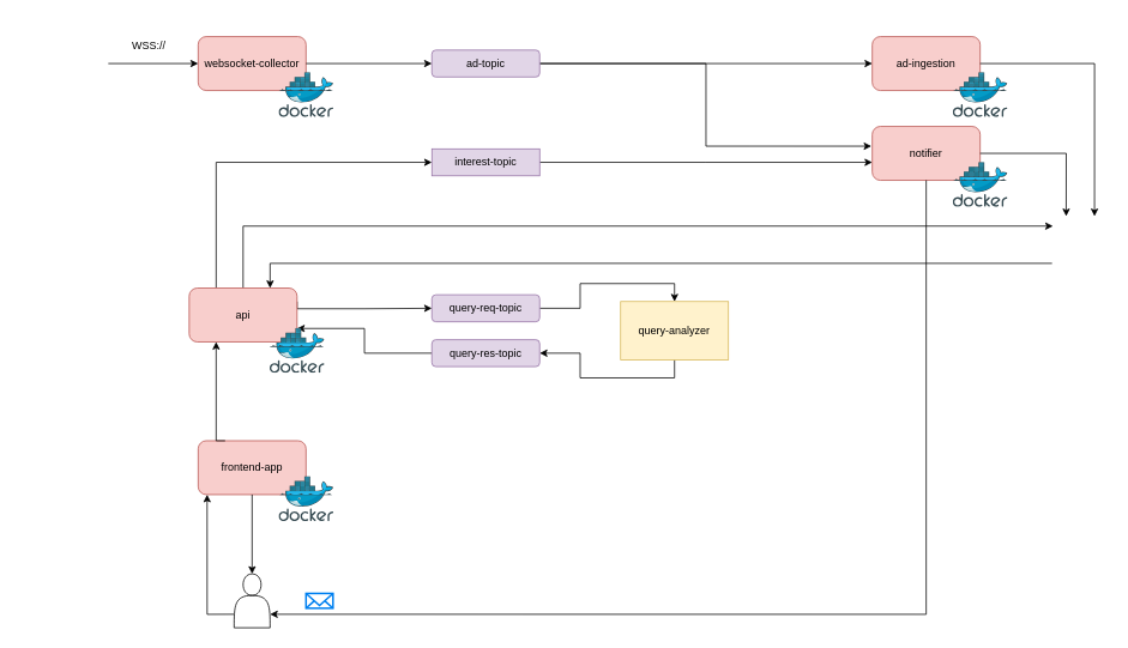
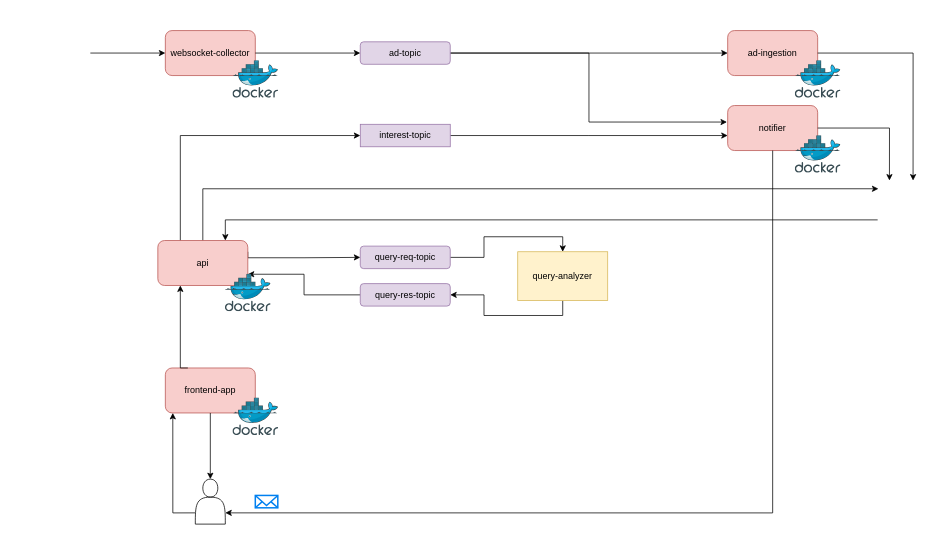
- <mxCell id="31" value="WSS://" style="text;html=1;align=center;verticalAlign=middle;resizable=0;points=[];autosize=1;" vertex="1" parent="1"><mxGeometry x="140" y="40" width="50" height="20" as="geometry" /></mxCell>
